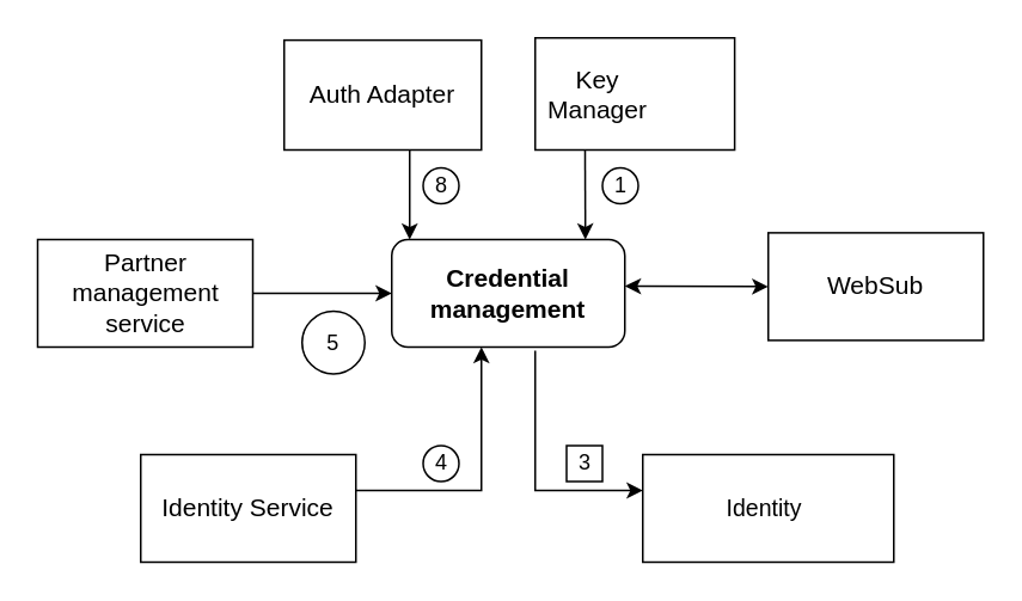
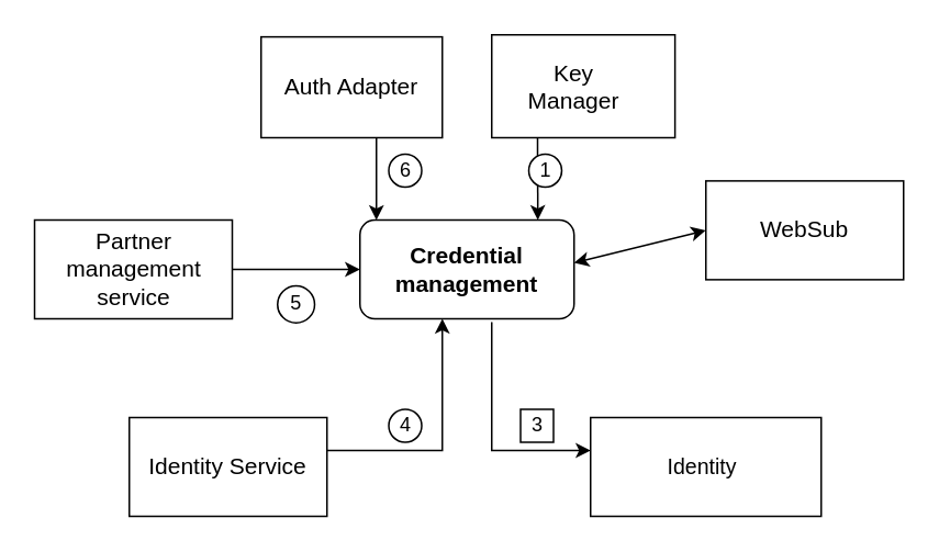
- <mxCell id="8" value="&lt;font style=&quot;font-size: 14px&quot;&gt;Key Manager&lt;/font&gt;" style="text;html=1;strokeColor=none;fillColor=none;align=center;verticalAlign=middle;whiteSpace=wrap;rounded=0;" vertex="1" parent="1"><mxGeometry x="303" y="36.75" width="60" height="30" as="geometry" /></mxCell>
+ <mxCell id="8" value="&lt;font style=&quot;font-size: 14px&quot;&gt;Key Manager&lt;/font&gt;" style="text;html=1;strokeColor=none;fillColor=none;align=center;verticalAlign=middle;whiteSpace=wrap;rounded=0;" vertex="1" parent="1"><mxGeometry x="318" y="36.75" width="60" height="30" as="geometry" /></mxCell>
- <mxCell id="11" value="8" style="ellipse;whiteSpace=wrap;html=1;aspect=fixed;" vertex="1" parent="1"><mxGeometry x="235.5" y="93" width="20" height="20" as="geometry" /></mxCell>
+ <mxCell id="11" value="6" style="ellipse;whiteSpace=wrap;html=1;aspect=fixed;" vertex="1" parent="1"><mxGeometry x="235.5" y="93" width="20" height="20" as="geometry" /></mxCell>
- <mxCell id="21" value="1" style="ellipse;whiteSpace=wrap;html=1;aspect=fixed;" vertex="1" parent="1"><mxGeometry x="335.5" y="93" width="20" height="20" as="geometry" /></mxCell>
+ <mxCell id="21" value="1" style="ellipse;whiteSpace=wrap;html=1;aspect=fixed;" vertex="1" parent="1"><mxGeometry x="320.5" y="93" width="20" height="20" as="geometry" /></mxCell>
- <mxCell id="3" value="&lt;font style=&quot;font-size: 14px&quot;&gt;WebSub&lt;/font&gt;" style="rounded=0;whiteSpace=wrap;html=1;" vertex="1" parent="1"><mxGeometry x="428" y="129.25" width="120" height="60" as="geometry" /></mxCell>
+ <mxCell id="3" value="&lt;font style=&quot;font-size: 14px&quot;&gt;WebSub&lt;/font&gt;" style="rounded=0;whiteSpace=wrap;html=1;" vertex="1" parent="1"><mxGeometry x="428" y="109.25" width="120" height="60" as="geometry" /></mxCell>
- <mxCell id="19" value="5" style="ellipse;whiteSpace=wrap;html=1;aspect=fixed;" vertex="1" parent="1"><mxGeometry x="168" y="173" width="35" height="35" as="geometry" /></mxCell>
+ <mxCell id="19" value="5" style="ellipse;whiteSpace=wrap;html=1;aspect=fixed;" vertex="1" parent="1"><mxGeometry x="168" y="173" width="22.5" height="22.5" as="geometry" /></mxCell>
